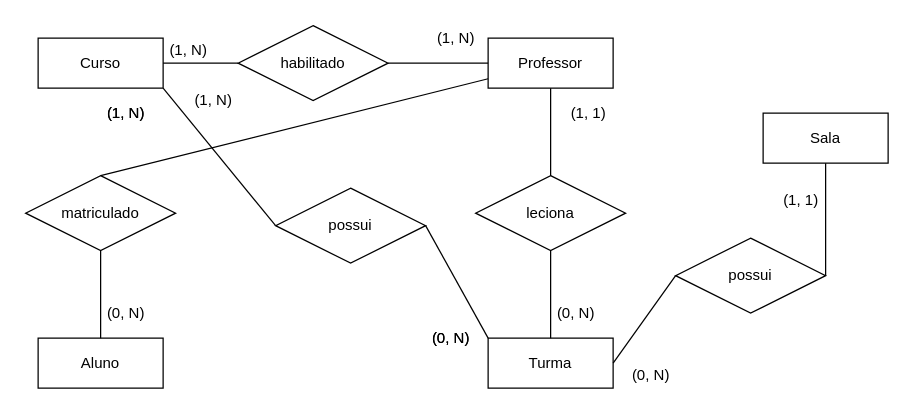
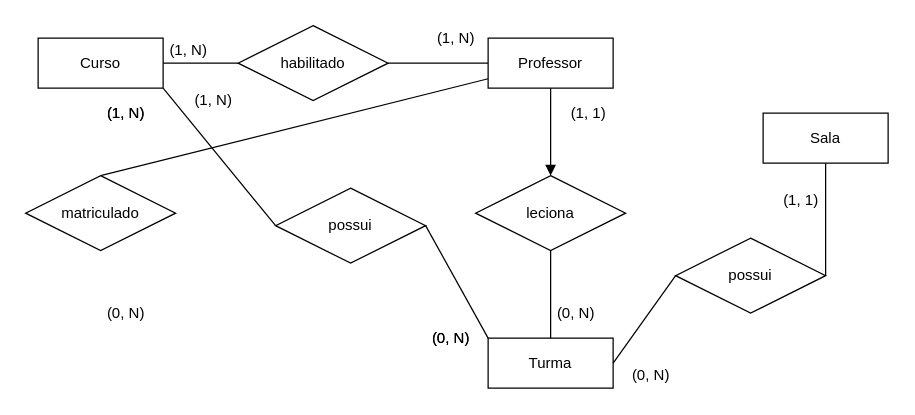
- <mxCell id="21" value="" style="endArrow=none;html=1;rounded=0;exitX=0.5;exitY=1;exitDx=0;exitDy=0;" edge="1" parent="1" source="5" target="19"><mxGeometry relative="1" as="geometry"><mxPoint x="350" y="190" as="sourcePoint" /><mxPoint x="400" y="280" as="targetPoint" /></mxGeometry></mxCell>
+ <mxCell id="21" value="" style="endArrow=block;html=1;rounded=0;exitX=0.5;exitY=1;exitDx=0;exitDy=0;" edge="1" parent="1" source="5" target="19"><mxGeometry relative="1" as="geometry"><mxPoint x="350" y="190" as="sourcePoint" /><mxPoint x="400" y="280" as="targetPoint" /></mxGeometry></mxCell>
- <mxCell id="11" value="" style="endArrow=none;html=1;rounded=0;" edge="1" parent="1" source="3" target="8"><mxGeometry relative="1" as="geometry"><mxPoint x="90" y="-160.5" as="sourcePoint" /><mxPoint x="250" y="-160.5" as="targetPoint" /></mxGeometry></mxCell>
- <mxCell id="3" value="Aluno" style="whiteSpace=wrap;html=1;align=center;" vertex="1" parent="1"><mxGeometry x="30" y="270" width="100" height="40" as="geometry" /></mxCell>
